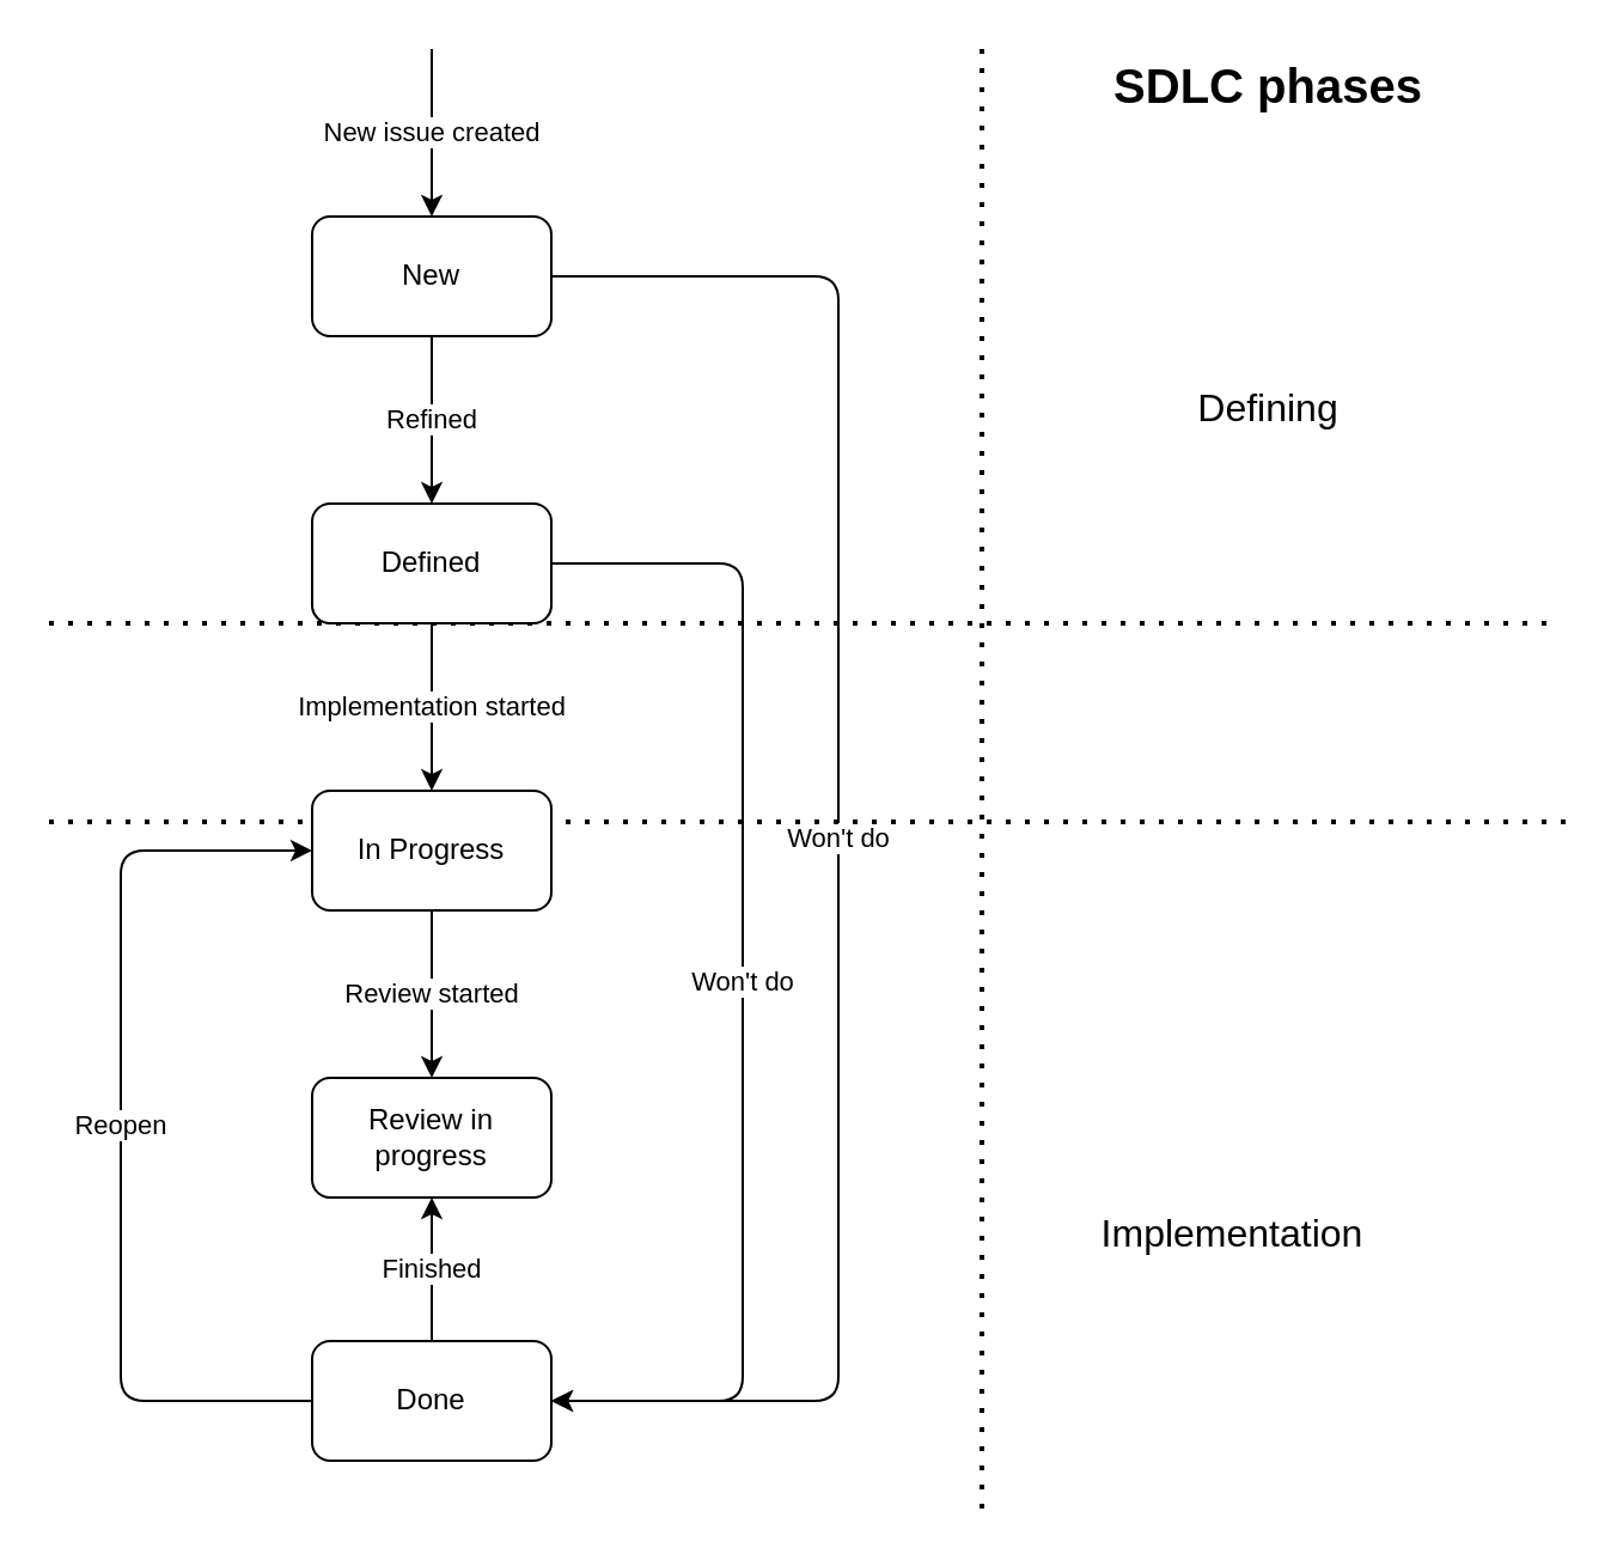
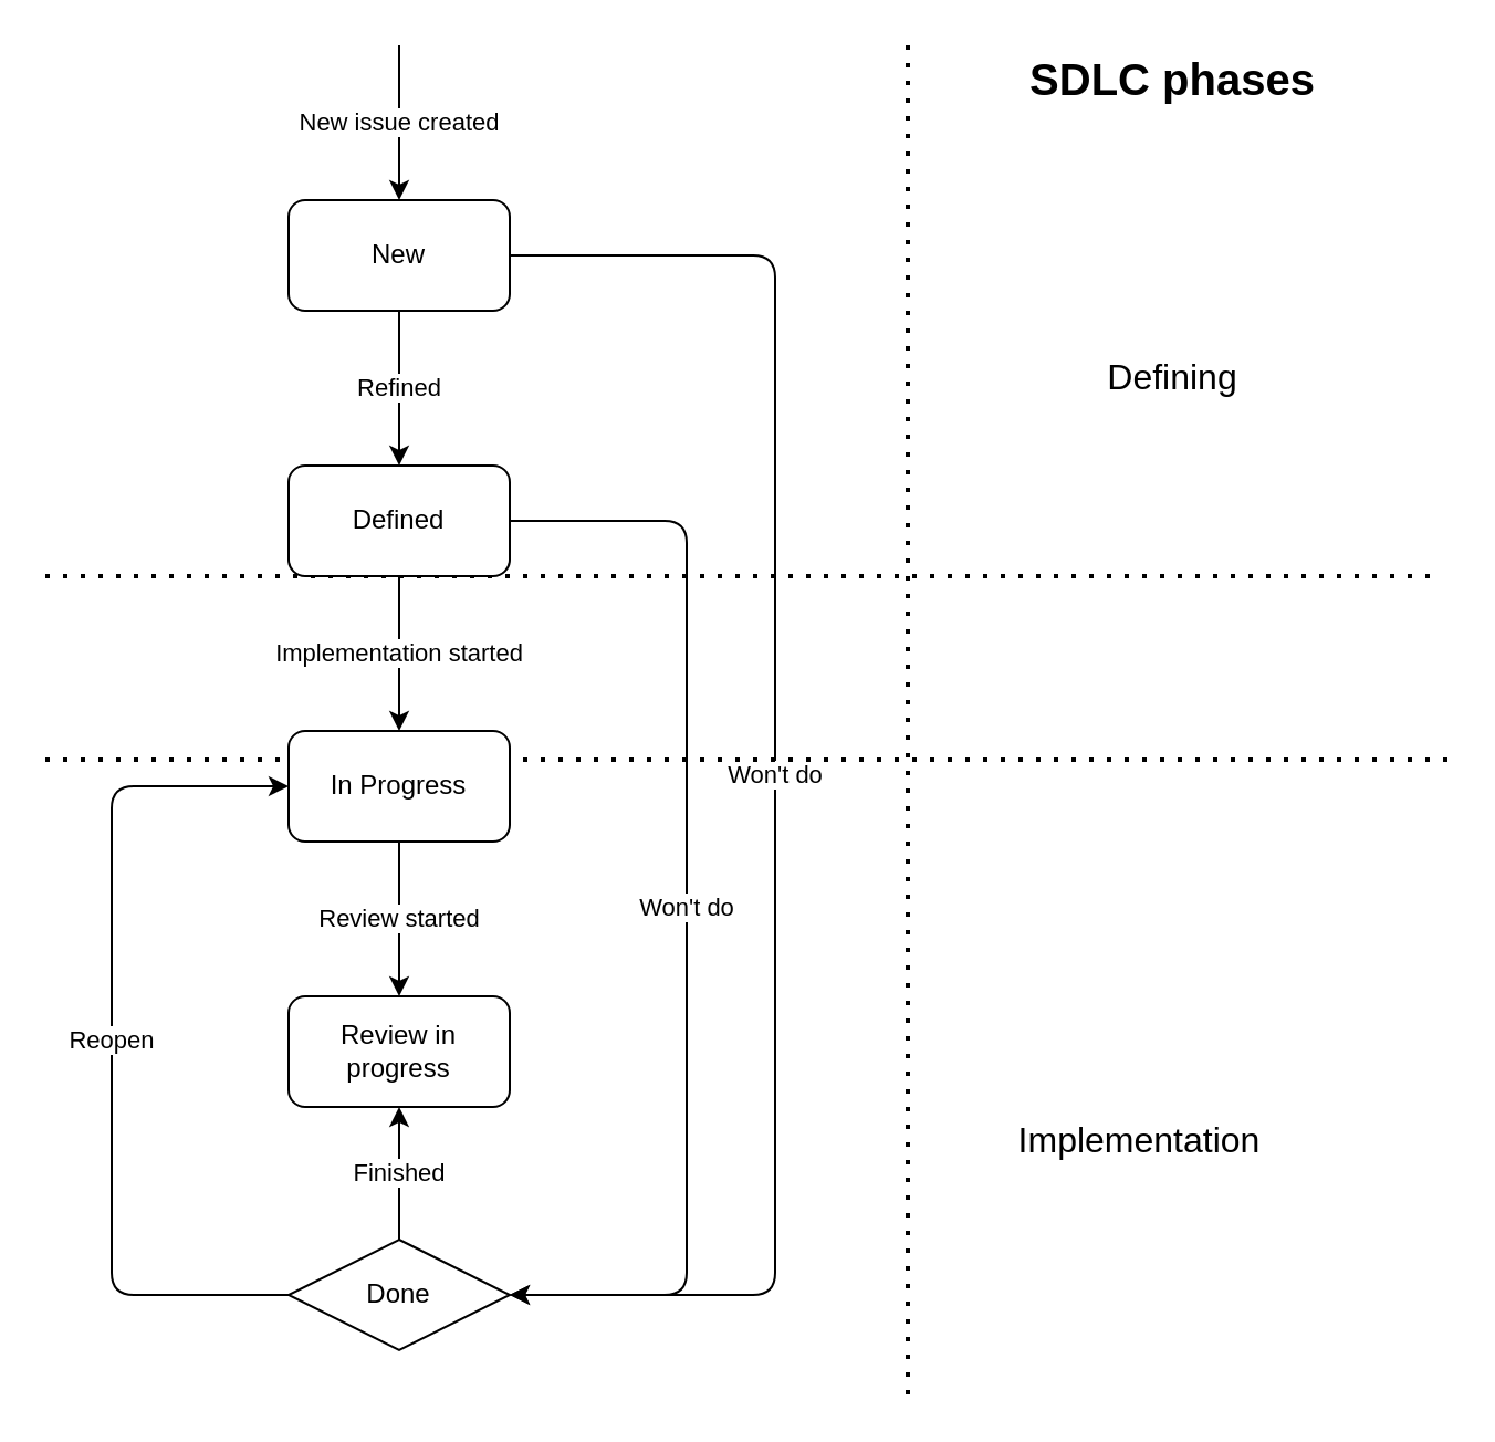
- <mxCell id="4" value="Done" style="rounded=1;whiteSpace=wrap;html=1;" parent="1" vertex="1"><mxGeometry x="130" y="560" width="100" height="50" as="geometry" /></mxCell>
+ <mxCell id="4" value="Done" style="rhombus;whiteSpace=wrap;html=1;" parent="1" vertex="1"><mxGeometry x="130" y="560" width="100" height="50" as="geometry" /></mxCell>
